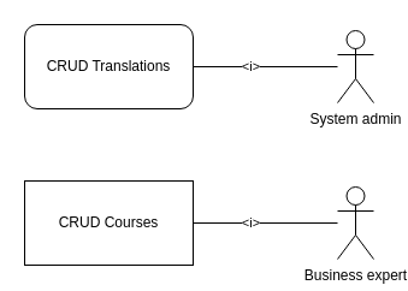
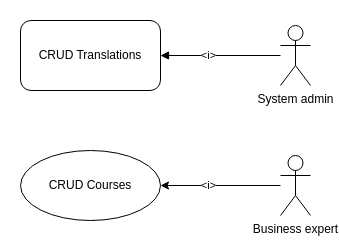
- <mxCell id="2" style="edgeStyle=none;rounded=0;orthogonalLoop=1;jettySize=auto;html=1;endArrow=none;startFill=0;" edge="1" parent="1" source="4" target="5"><mxGeometry relative="1" as="geometry" /></mxCell>
+ <mxCell id="2" style="edgeStyle=none;rounded=0;orthogonalLoop=1;jettySize=auto;html=1;endArrow=block;startFill=0;" edge="1" parent="1" source="4" target="5"><mxGeometry relative="1" as="geometry" /></mxCell>
- <mxCell id="8" value="CRUD Courses" style="whiteSpace=wrap;html=1;rounded=0;" vertex="1" parent="1"><mxGeometry x="20" y="150" width="140" height="70" as="geometry" /></mxCell>
+ <mxCell id="8" value="CRUD Courses" style="ellipse;whiteSpace=wrap;html=1;" vertex="1" parent="1"><mxGeometry x="20" y="150" width="140" height="70" as="geometry" /></mxCell>
- <mxCell id="6" style="edgeStyle=none;rounded=0;orthogonalLoop=1;jettySize=auto;html=1;endArrow=none;startFill=0;" edge="1" parent="1" target="8" source="9"><mxGeometry relative="1" as="geometry"><mxPoint x="280" y="190" as="sourcePoint" /></mxGeometry></mxCell>
+ <mxCell id="6" style="edgeStyle=none;rounded=0;orthogonalLoop=1;jettySize=auto;html=1;endArrow=classic;startFill=0;" edge="1" parent="1" target="8" source="9"><mxGeometry relative="1" as="geometry"><mxPoint x="280" y="190" as="sourcePoint" /></mxGeometry></mxCell>
